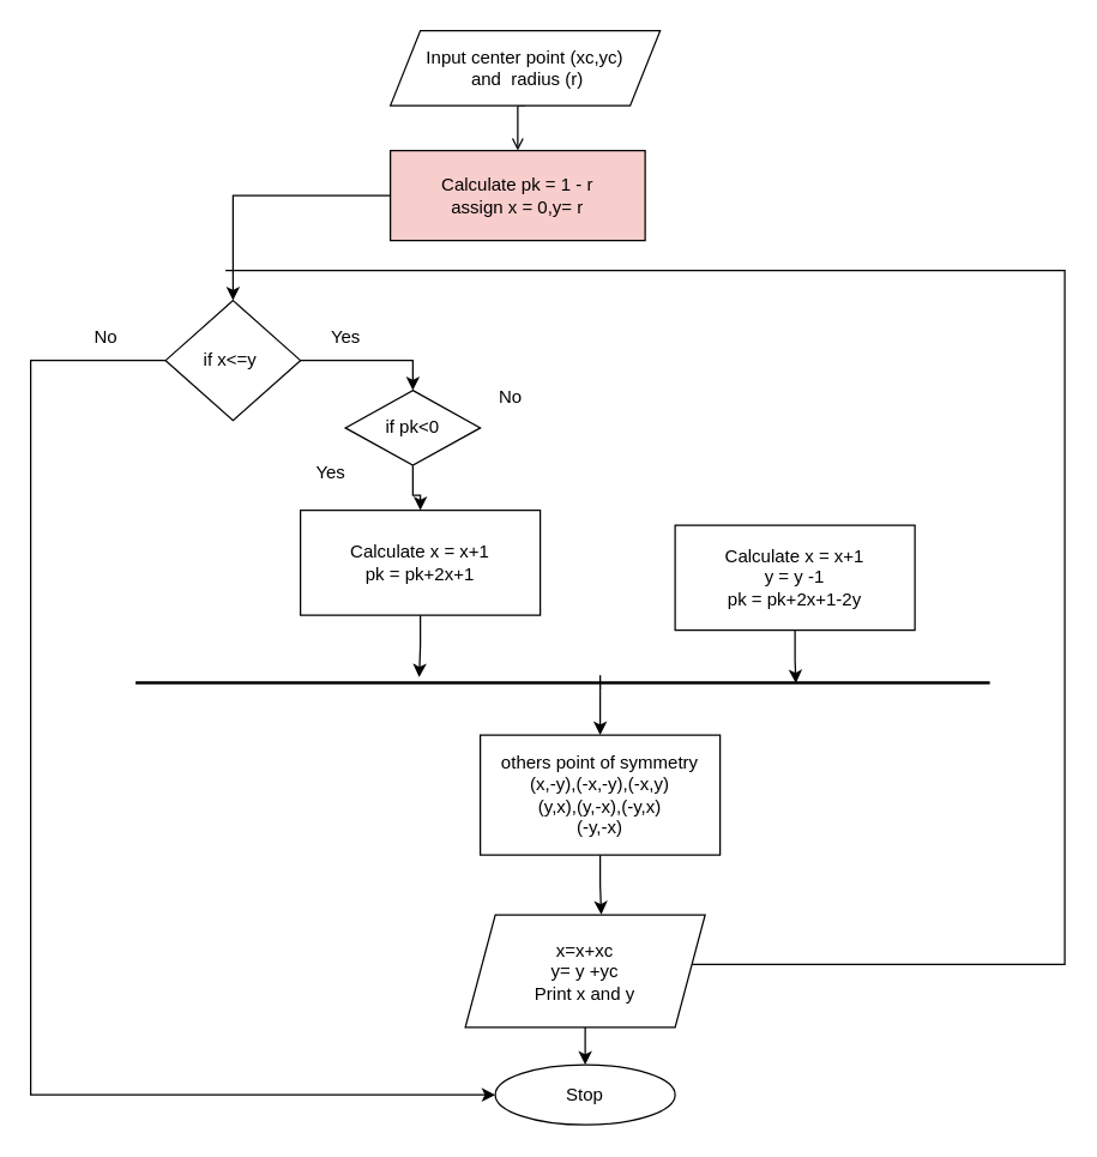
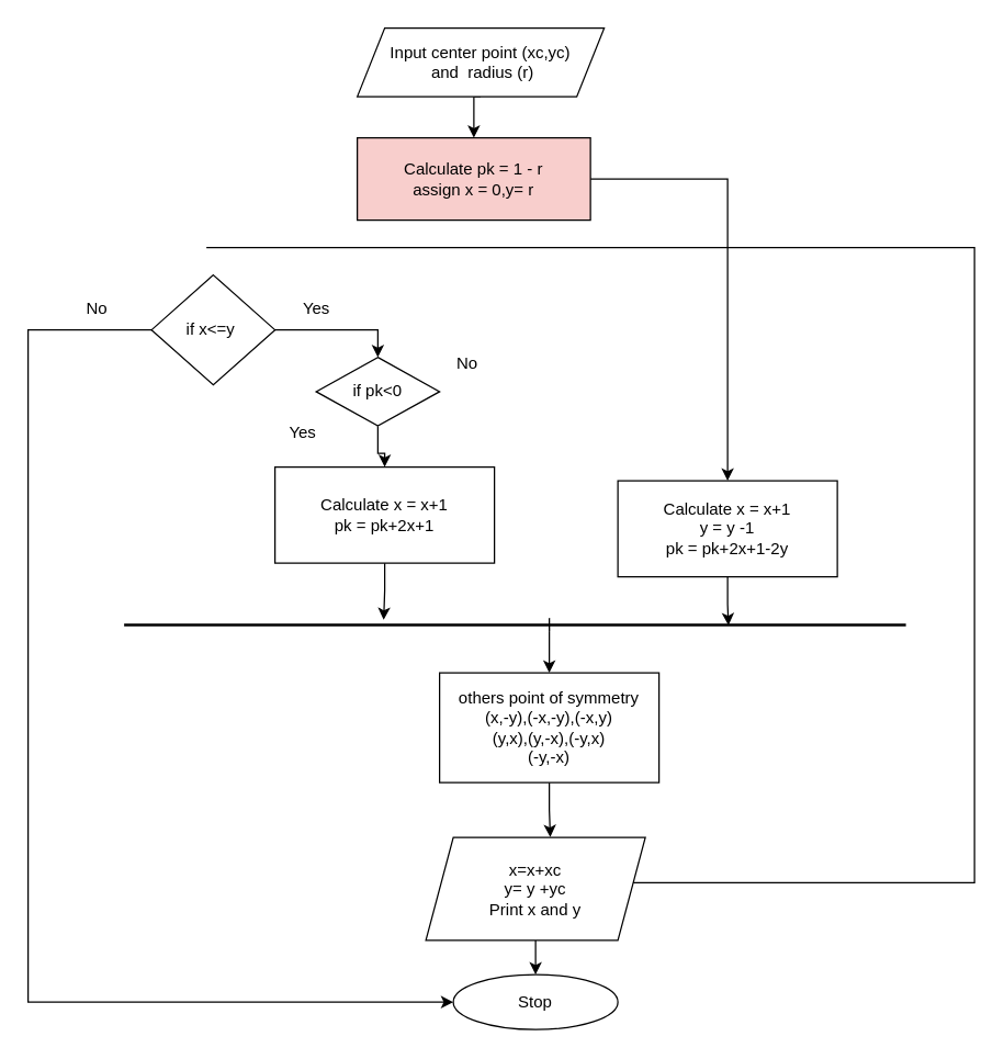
- <mxCell id="2" style="edgeStyle=orthogonalEdgeStyle;rounded=0;orthogonalLoop=1;jettySize=auto;html=1;exitX=0.5;exitY=1;exitDx=0;exitDy=0;entryX=0.5;entryY=0;entryDx=0;entryDy=0;endArrow=open;" edge="1" parent="1" source="3" target="5"><mxGeometry relative="1" as="geometry" /></mxCell>
+ <mxCell id="2" style="edgeStyle=orthogonalEdgeStyle;rounded=0;orthogonalLoop=1;jettySize=auto;html=1;exitX=0.5;exitY=1;exitDx=0;exitDy=0;entryX=0.5;entryY=0;entryDx=0;entryDy=0;" edge="1" parent="1" source="3" target="5"><mxGeometry relative="1" as="geometry" /></mxCell>
- <mxCell id="4" style="edgeStyle=orthogonalEdgeStyle;rounded=0;orthogonalLoop=1;jettySize=auto;html=1;entryX=0.5;entryY=0;entryDx=0;entryDy=0;" edge="1" parent="1" source="5" target="8"><mxGeometry relative="1" as="geometry" /></mxCell>
+ <mxCell id="4" style="edgeStyle=orthogonalEdgeStyle;rounded=0;orthogonalLoop=1;jettySize=auto;html=1;" edge="1" parent="1" source="5" target="14"><mxGeometry relative="1" as="geometry" /></mxCell>
